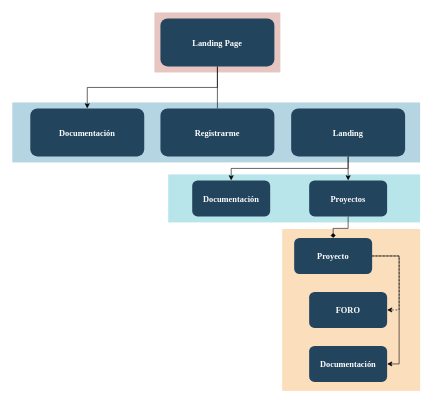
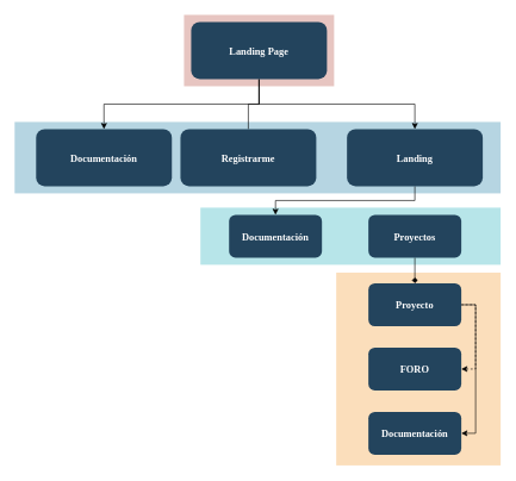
+ <mxCell id="8" style="edgeStyle=orthogonalEdgeStyle;rounded=0;orthogonalLoop=1;jettySize=auto;html=1;exitX=0.5;exitY=1;exitDx=0;exitDy=0;" edge="1" parent="1" source="9" target="12"><mxGeometry relative="1" as="geometry" /></mxCell>
- <mxCell id="13" value="Registrarme" style="rounded=1;fillColor=#23445D;gradientColor=none;strokeColor=none;fontColor=#FFFFFF;fontStyle=1;fontFamily=Tahoma;fontSize=14" parent="1" vertex="1"><mxGeometry x="267" y="180" width="190" height="80" as="geometry" /></mxCell>
+ <mxCell id="13" value="Registrarme" style="rounded=1;fillColor=#23445D;gradientColor=none;strokeColor=none;fontColor=#FFFFFF;fontStyle=1;fontFamily=Tahoma;fontSize=14" parent="1" vertex="1"><mxGeometry x="252" y="180" width="190" height="80" as="geometry" /></mxCell>
- <mxCell id="10" style="edgeStyle=orthogonalEdgeStyle;rounded=0;orthogonalLoop=1;jettySize=auto;html=1;exitX=0.5;exitY=1;exitDx=0;exitDy=0;entryX=0.5;entryY=0;entryDx=0;entryDy=0;" edge="1" parent="1" source="12" target="16"><mxGeometry relative="1" as="geometry" /></mxCell>
- <mxCell id="19" value="Proyecto" style="rounded=1;fillColor=#23445D;gradientColor=none;strokeColor=none;fontColor=#FFFFFF;fontStyle=1;fontFamily=Tahoma;fontSize=14" parent="1" vertex="1"><mxGeometry x="490" y="396" width="130" height="60" as="geometry" /></mxCell>
+ <mxCell id="19" value="Proyecto" style="rounded=1;fillColor=#23445D;gradientColor=none;strokeColor=none;fontColor=#FFFFFF;fontStyle=1;fontFamily=Tahoma;fontSize=14" parent="1" vertex="1"><mxGeometry x="515" y="396" width="130" height="60" as="geometry" /></mxCell>
